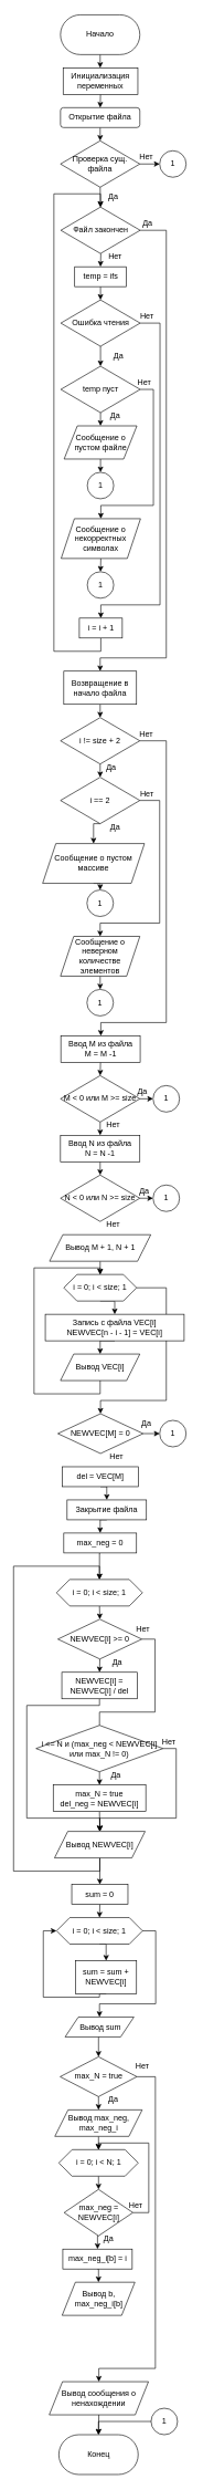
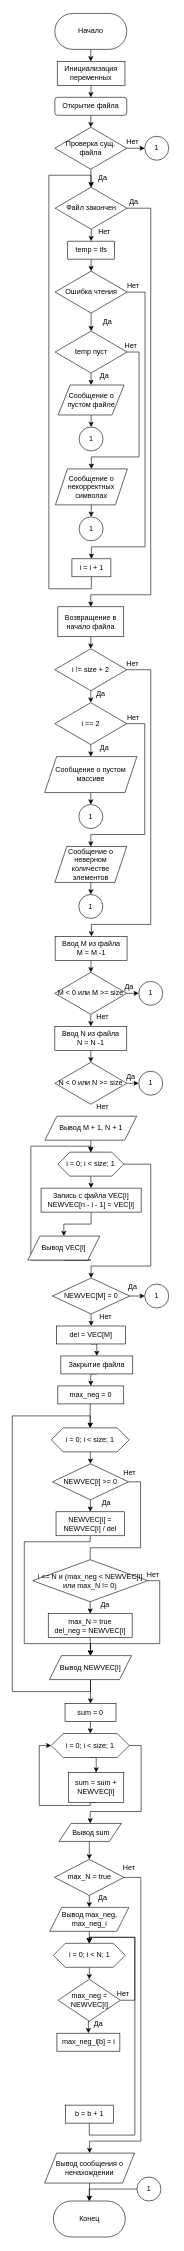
- <mxCell id="104" value="Сообщение о пустом массиве" style="shape=parallelogram;perimeter=parallelogramPerimeter;whiteSpace=wrap;html=1;fixedSize=1;" vertex="1" parent="1"><mxGeometry x="64" y="1270" width="154" height="60" as="geometry" /></mxCell>
+ <mxCell id="104" value="Сообщение о пустом массиве" style="shape=parallelogram;perimeter=parallelogramPerimeter;whiteSpace=wrap;html=1;fixedSize=1;" vertex="1" parent="1"><mxGeometry x="74" y="1260" width="154" height="60" as="geometry" /></mxCell>
- <mxCell id="15" value="Запись с файла VEC[i]&lt;br&gt;NEWVEC[n - i - 1] = VEC[i]" style="rounded=0;whiteSpace=wrap;html=1;strokeWidth=1;" parent="1" vertex="1"><mxGeometry x="68" y="1980" width="210" height="40" as="geometry" /></mxCell>
+ <mxCell id="15" value="Запись с файла VEC[i]&lt;br&gt;NEWVEC[n - i - 1] = VEC[i]" style="rounded=0;whiteSpace=wrap;html=1;strokeWidth=1;" parent="1" vertex="1"><mxGeometry x="68" y="1980" width="167" height="40" as="geometry" /></mxCell>
- <mxCell id="17" value="Вывод VEC[i]" style="shape=parallelogram;perimeter=parallelogramPerimeter;whiteSpace=wrap;html=1;fixedSize=1;strokeWidth=1;" parent="1" vertex="1"><mxGeometry x="91" y="2040" width="120" height="40" as="geometry" /></mxCell>
+ <mxCell id="17" value="Вывод VEC[i]" style="shape=parallelogram;perimeter=parallelogramPerimeter;whiteSpace=wrap;html=1;fixedSize=1;strokeWidth=1;" parent="1" vertex="1"><mxGeometry x="46" y="2060" width="120" height="40" as="geometry" /></mxCell>
+ <mxCell id="19" style="edgeStyle=orthogonalEdgeStyle;rounded=0;orthogonalLoop=1;jettySize=auto;html=1;exitX=0.5;exitY=1;exitDx=0;exitDy=0;entryX=0.5;entryY=0;entryDx=0;entryDy=0;" parent="1" source="20" target="24" edge="1"><mxGeometry relative="1" as="geometry" /></mxCell>
- <mxCell id="136" style="edgeStyle=orthogonalEdgeStyle;rounded=0;orthogonalLoop=1;jettySize=auto;html=1;exitX=0.5;exitY=1;exitDx=0;exitDy=0;entryX=0.5;entryY=0;entryDx=0;entryDy=0;" edge="1" parent="1" source="137" target="138"><mxGeometry relative="1" as="geometry" /></mxCell>
- <mxCell id="138" value="Вывод b, max_neg_i[b]" style="shape=parallelogram;perimeter=parallelogramPerimeter;whiteSpace=wrap;html=1;fixedSize=1;" vertex="1" parent="1"><mxGeometry x="93.5" y="3440" width="110" height="50" as="geometry" /></mxCell>
+ <mxCell id="139" style="edgeStyle=orthogonalEdgeStyle;rounded=0;orthogonalLoop=1;jettySize=auto;html=1;exitX=0.5;exitY=1;exitDx=0;exitDy=0;entryX=0.5;entryY=0;entryDx=0;entryDy=0;" edge="1" parent="1" source="140" target="132"><mxGeometry relative="1" as="geometry"><Array as="points"><mxPoint x="148.5" y="3560" /><mxPoint x="224.5" y="3560" /><mxPoint x="224.5" y="3230" /><mxPoint x="148.5" y="3230" /></Array></mxGeometry></mxCell>
+ <mxCell id="140" value="b = b + 1" style="rounded=0;whiteSpace=wrap;html=1;" vertex="1" parent="1"><mxGeometry x="108.5" y="3510" width="80" height="30" as="geometry" /></mxCell>
